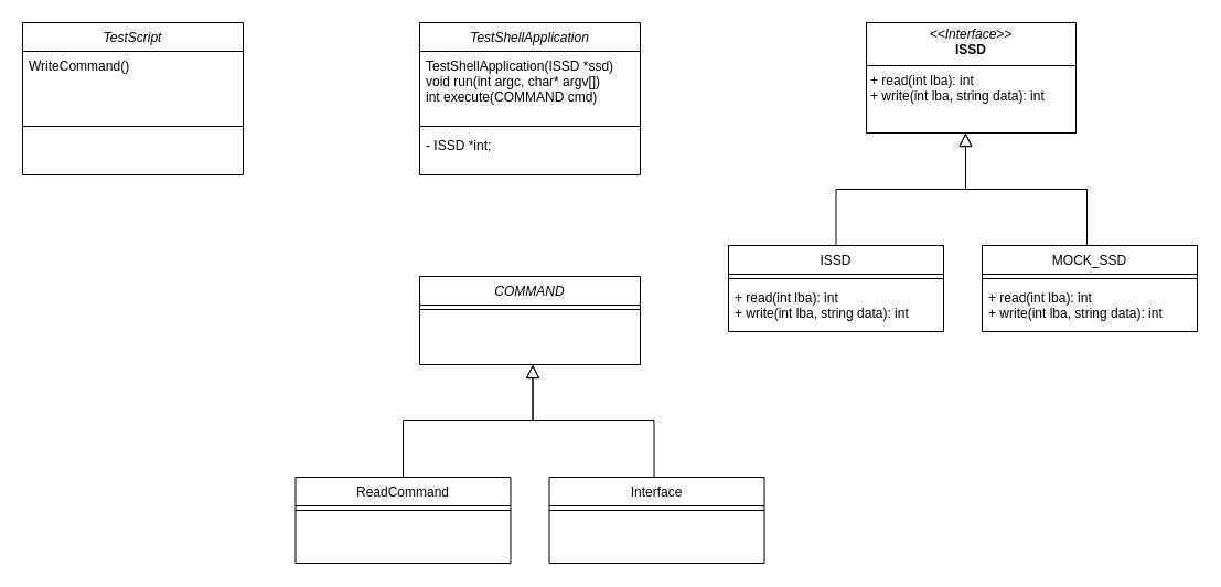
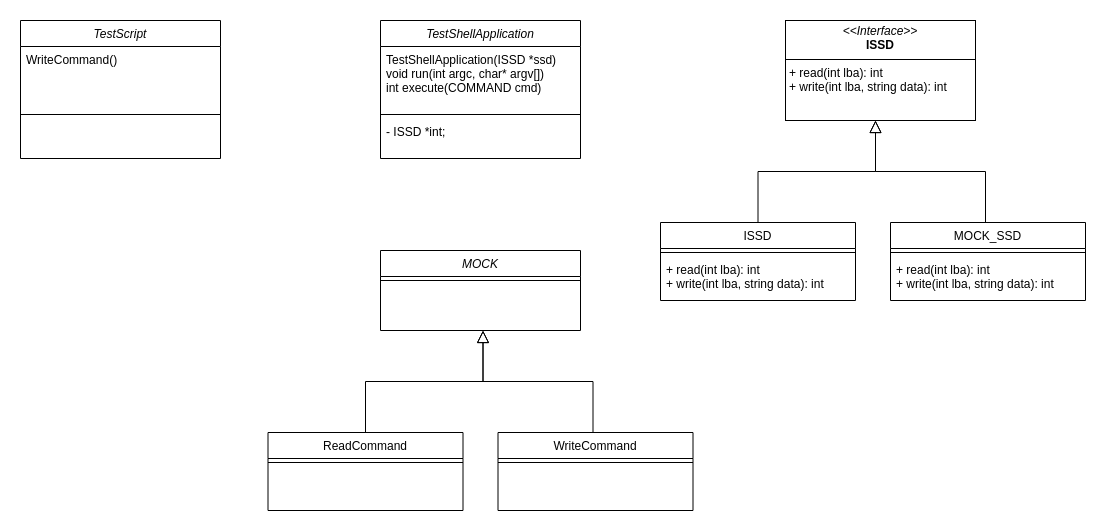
- <mxCell id="18" value="COMMAND" style="swimlane;fontStyle=2;align=center;verticalAlign=top;childLayout=stackLayout;horizontal=1;startSize=26;horizontalStack=0;resizeParent=1;resizeLast=0;collapsible=1;marginBottom=0;rounded=0;shadow=0;strokeWidth=1;" vertex="1" parent="1"><mxGeometry x="380" y="250" width="200" height="80" as="geometry"><mxRectangle x="230" y="140" width="160" height="26" as="alternateBounds" /></mxGeometry></mxCell>
+ <mxCell id="18" value="MOCK" style="swimlane;fontStyle=2;align=center;verticalAlign=top;childLayout=stackLayout;horizontal=1;startSize=26;horizontalStack=0;resizeParent=1;resizeLast=0;collapsible=1;marginBottom=0;rounded=0;shadow=0;strokeWidth=1;" vertex="1" parent="1"><mxGeometry x="380" y="250" width="200" height="80" as="geometry"><mxRectangle x="230" y="140" width="160" height="26" as="alternateBounds" /></mxGeometry></mxCell>
- <mxCell id="24" value="Interface" style="swimlane;fontStyle=0;align=center;verticalAlign=top;childLayout=stackLayout;horizontal=1;startSize=26;horizontalStack=0;resizeParent=1;resizeLast=0;collapsible=1;marginBottom=0;rounded=0;shadow=0;strokeWidth=1;" vertex="1" parent="1"><mxGeometry x="497.5" y="432" width="195" height="78" as="geometry"><mxRectangle x="130" y="380" width="160" height="26" as="alternateBounds" /></mxGeometry></mxCell>
+ <mxCell id="24" value="WriteCommand" style="swimlane;fontStyle=0;align=center;verticalAlign=top;childLayout=stackLayout;horizontal=1;startSize=26;horizontalStack=0;resizeParent=1;resizeLast=0;collapsible=1;marginBottom=0;rounded=0;shadow=0;strokeWidth=1;" vertex="1" parent="1"><mxGeometry x="497.5" y="432" width="195" height="78" as="geometry"><mxRectangle x="130" y="380" width="160" height="26" as="alternateBounds" /></mxGeometry></mxCell>
